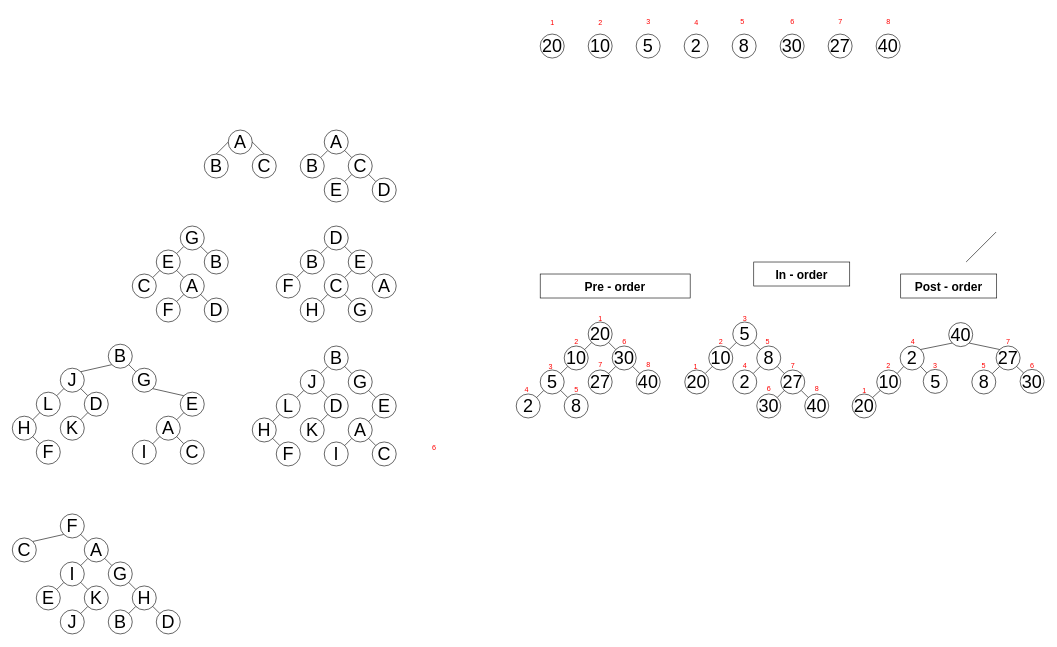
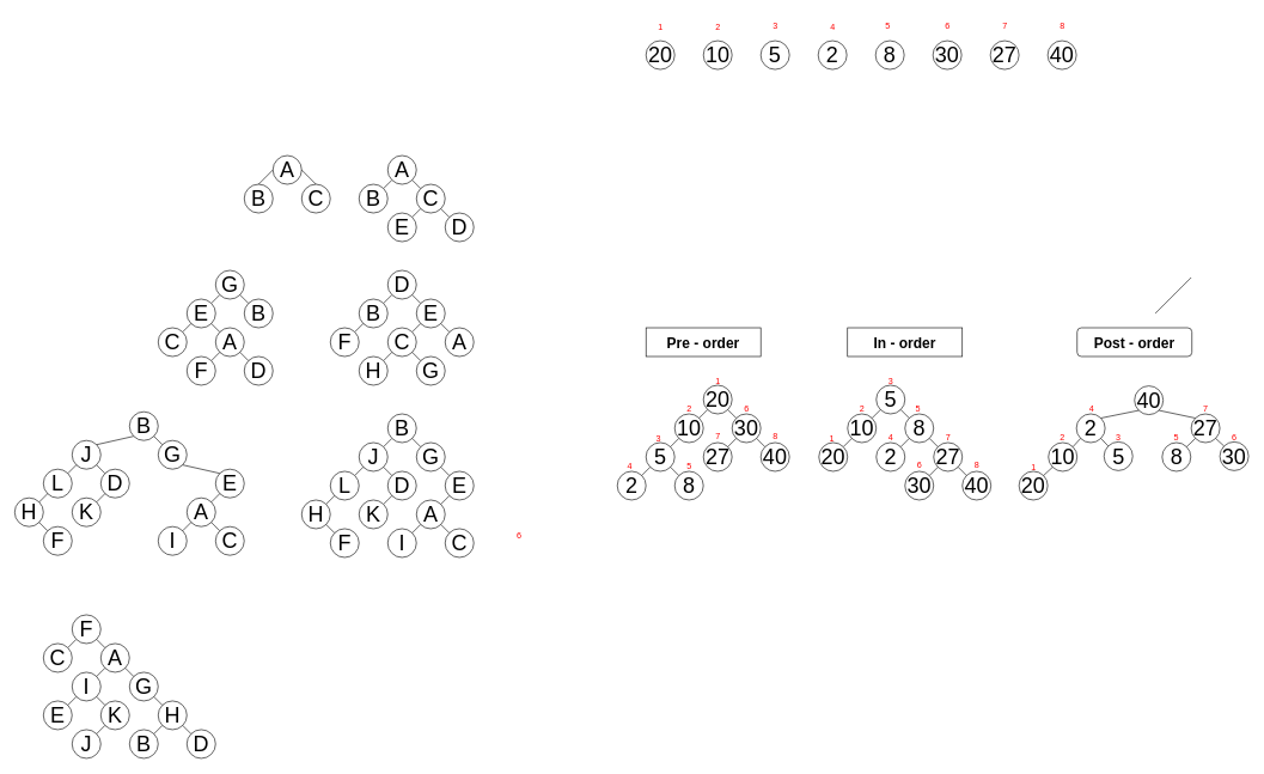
- <mxCell id="166" value="&lt;b style=&quot;font-size: 20px;&quot;&gt;In - order&lt;/b&gt;" style="rounded=0;whiteSpace=wrap;html=1;" vertex="1" parent="1"><mxGeometry x="1256" y="436" width="160" height="40" as="geometry" /></mxCell>
+ <mxCell id="166" value="&lt;b style=&quot;font-size: 20px;&quot;&gt;In - order&lt;/b&gt;" style="rounded=0;whiteSpace=wrap;html=1;" vertex="1" parent="1"><mxGeometry x="1181" y="456" width="160" height="40" as="geometry" /></mxCell>
- <mxCell id="165" value="&lt;b style=&quot;font-size: 20px;&quot;&gt;Pre - order&lt;/b&gt;" style="rounded=0;whiteSpace=wrap;html=1;" vertex="1" parent="1"><mxGeometry x="900" y="456" width="250" height="40" as="geometry" /></mxCell>
+ <mxCell id="165" value="&lt;b style=&quot;font-size: 20px;&quot;&gt;Pre - order&lt;/b&gt;" style="rounded=0;whiteSpace=wrap;html=1;" vertex="1" parent="1"><mxGeometry x="900" y="456" width="160" height="40" as="geometry" /></mxCell>
- <mxCell id="191" value="&lt;b style=&quot;font-size: 20px;&quot;&gt;Post - order&lt;/b&gt;" style="rounded=0;whiteSpace=wrap;html=1;" vertex="1" parent="1"><mxGeometry x="1501" y="456" width="160" height="40" as="geometry" /></mxCell>
+ <mxCell id="191" value="&lt;b style=&quot;font-size: 20px;&quot;&gt;Post - order&lt;/b&gt;" style="whiteSpace=wrap;html=1;rounded=1;" vertex="1" parent="1"><mxGeometry x="1501" y="456" width="160" height="40" as="geometry" /></mxCell>
- <mxCell id="92" value="&lt;font style=&quot;font-size: 30px;&quot;&gt;С&lt;/font&gt;" style="ellipse;whiteSpace=wrap;html=1;aspect=fixed;" vertex="1" parent="1"><mxGeometry x="20" y="896" width="40" height="40" as="geometry" /></mxCell>
+ <mxCell id="92" value="&lt;font style=&quot;font-size: 30px;&quot;&gt;С&lt;/font&gt;" style="ellipse;whiteSpace=wrap;html=1;aspect=fixed;" vertex="1" parent="1"><mxGeometry x="60" y="896" width="40" height="40" as="geometry" /></mxCell>
